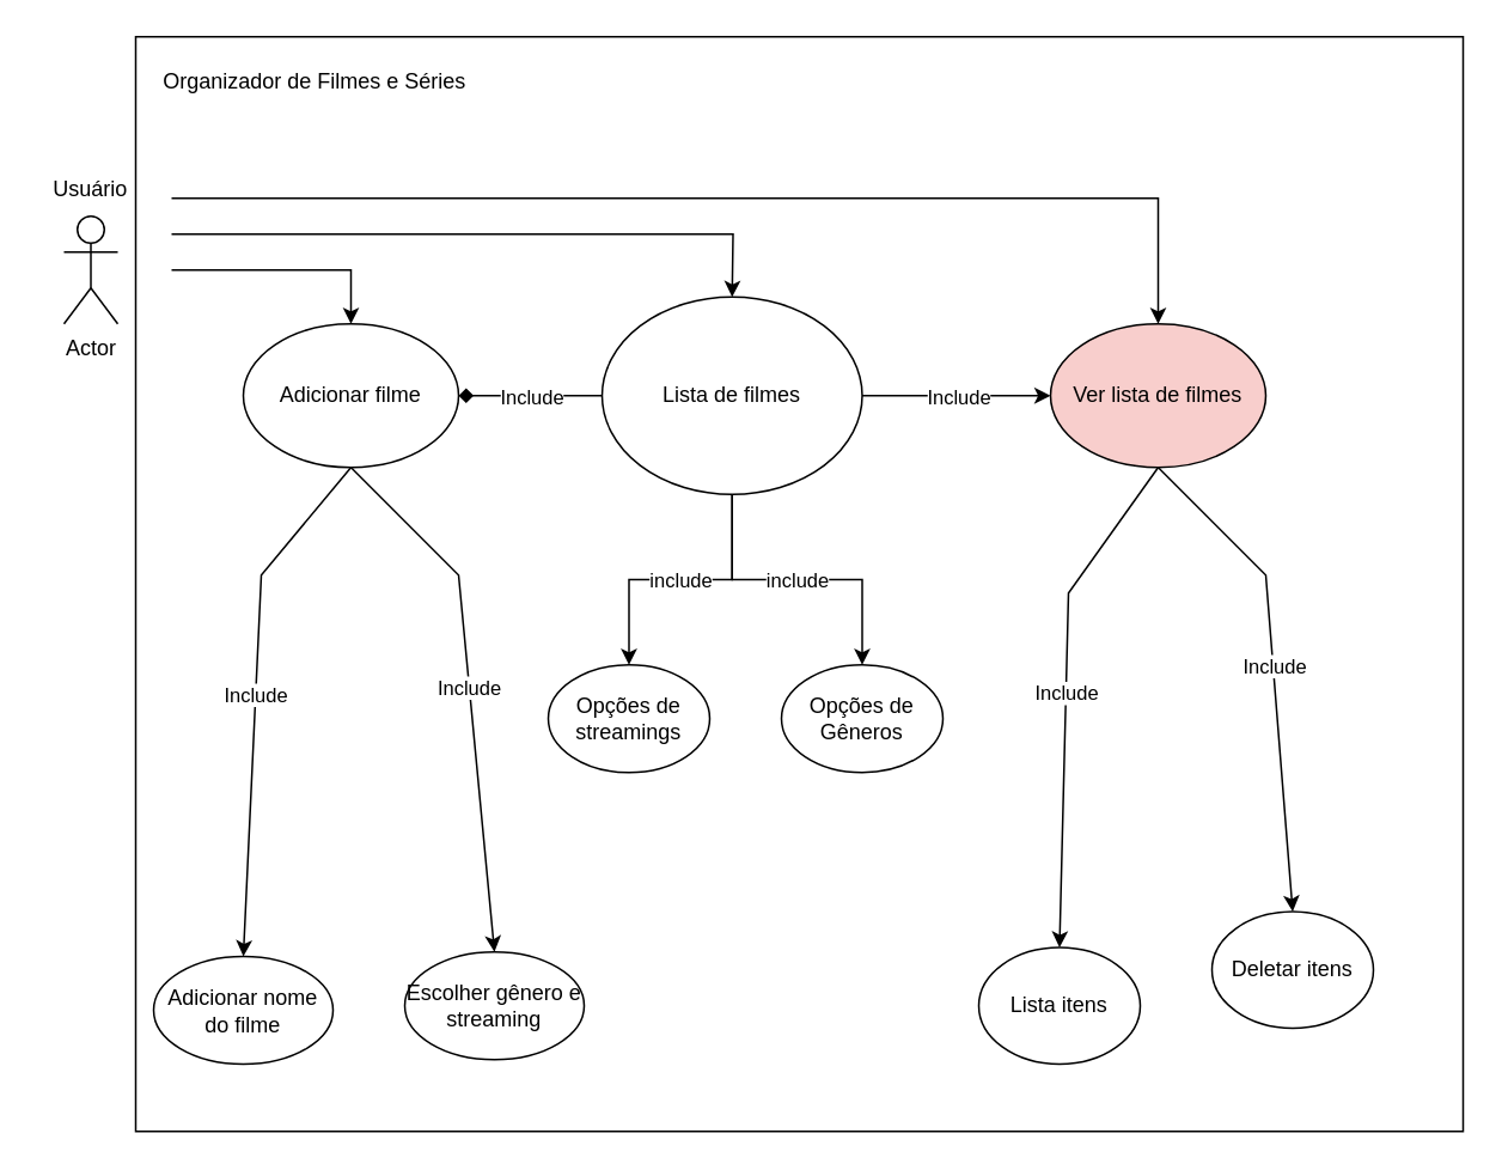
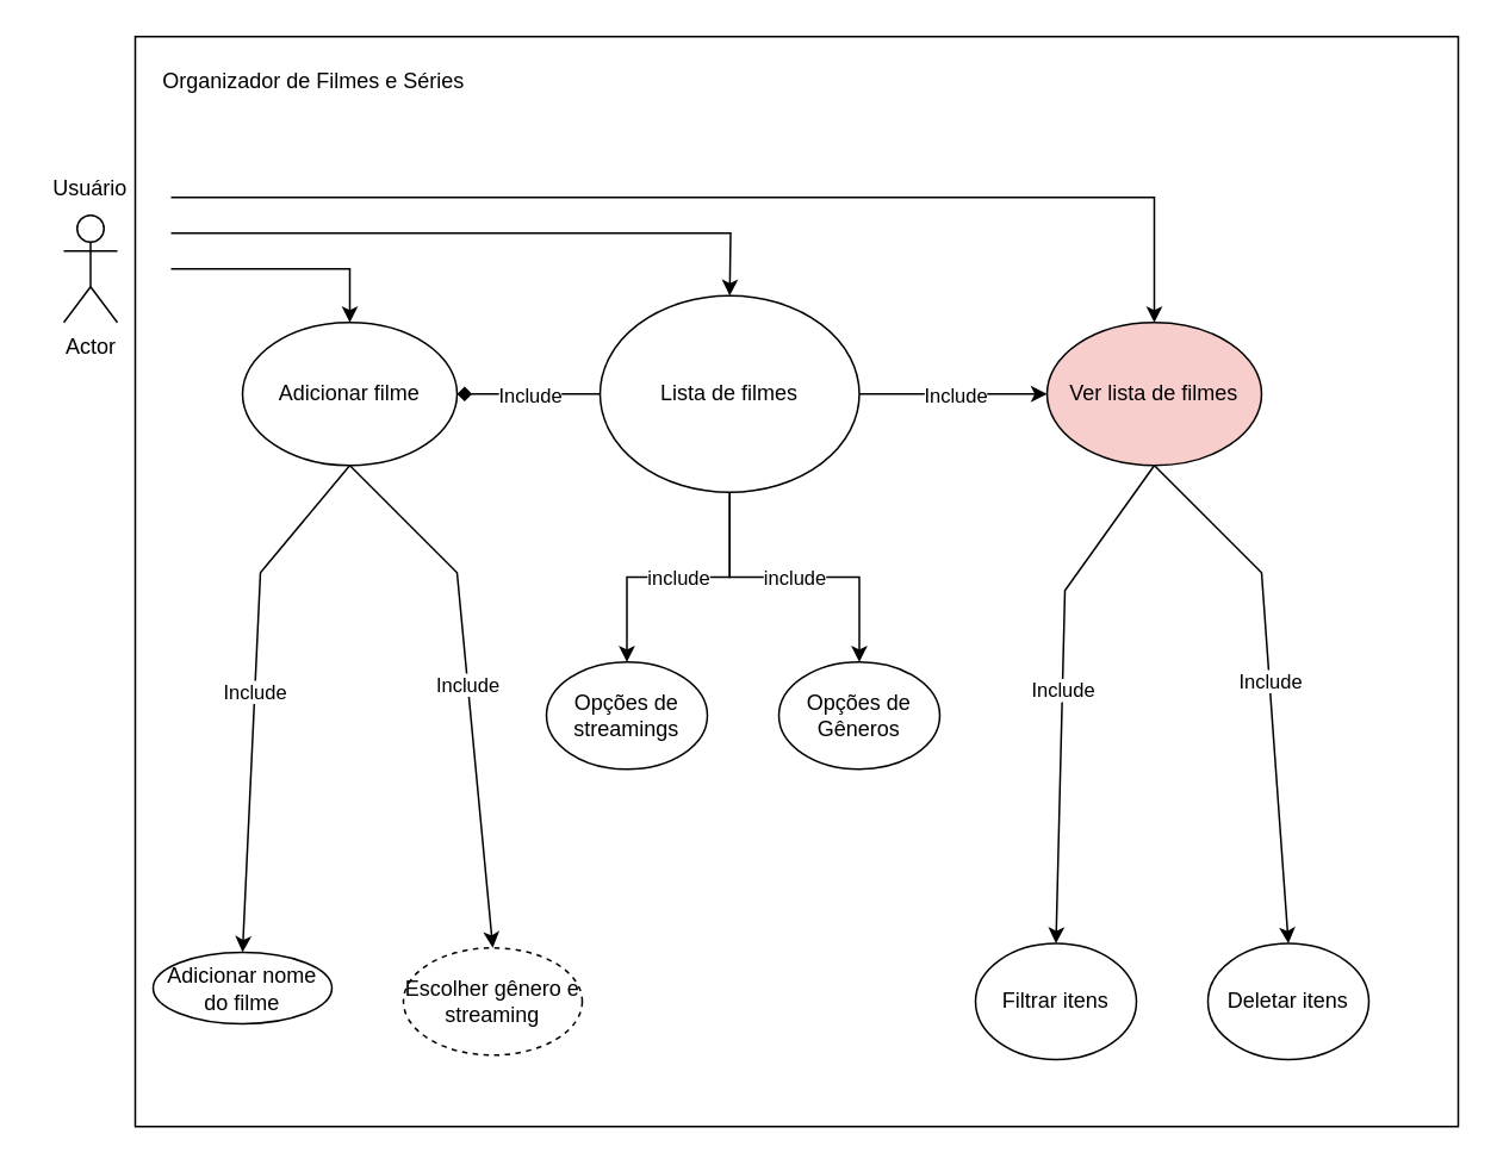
- <mxCell id="26" value="Deletar itens" style="ellipse;whiteSpace=wrap;html=1;" parent="1" vertex="1"><mxGeometry x="675" y="507.5" width="90" height="65" as="geometry" /></mxCell>
+ <mxCell id="26" value="Deletar itens" style="ellipse;whiteSpace=wrap;html=1;" parent="1" vertex="1"><mxGeometry x="675" y="527.5" width="90" height="65" as="geometry" /></mxCell>
- <mxCell id="29" value="Escolher gênero e streaming" style="ellipse;whiteSpace=wrap;html=1;" parent="1" vertex="1"><mxGeometry x="225" y="530" width="100" height="60" as="geometry" /></mxCell>
+ <mxCell id="29" value="Escolher gênero e streaming" style="ellipse;whiteSpace=wrap;html=1;dashed=1;" parent="1" vertex="1"><mxGeometry x="225" y="530" width="100" height="60" as="geometry" /></mxCell>
- <mxCell id="11" value="&lt;div&gt;Lista itens&lt;/div&gt;" style="ellipse;whiteSpace=wrap;html=1;" parent="1" vertex="1"><mxGeometry x="545" y="527.5" width="90" height="65" as="geometry" /></mxCell>
+ <mxCell id="11" value="&lt;div&gt;Filtrar itens&lt;/div&gt;" style="ellipse;whiteSpace=wrap;html=1;" parent="1" vertex="1"><mxGeometry x="545" y="527.5" width="90" height="65" as="geometry" /></mxCell>
- <mxCell id="14" value="&lt;div&gt;Adicionar nome do filme&lt;br&gt;&lt;/div&gt;" style="ellipse;whiteSpace=wrap;html=1;" parent="1" vertex="1"><mxGeometry x="85" y="532.5" width="100" height="60" as="geometry" /></mxCell>
+ <mxCell id="14" value="&lt;div&gt;Adicionar nome do filme&lt;br&gt;&lt;/div&gt;" style="ellipse;whiteSpace=wrap;html=1;" parent="1" vertex="1"><mxGeometry x="85" y="532.5" width="100" height="40" as="geometry" /></mxCell>
